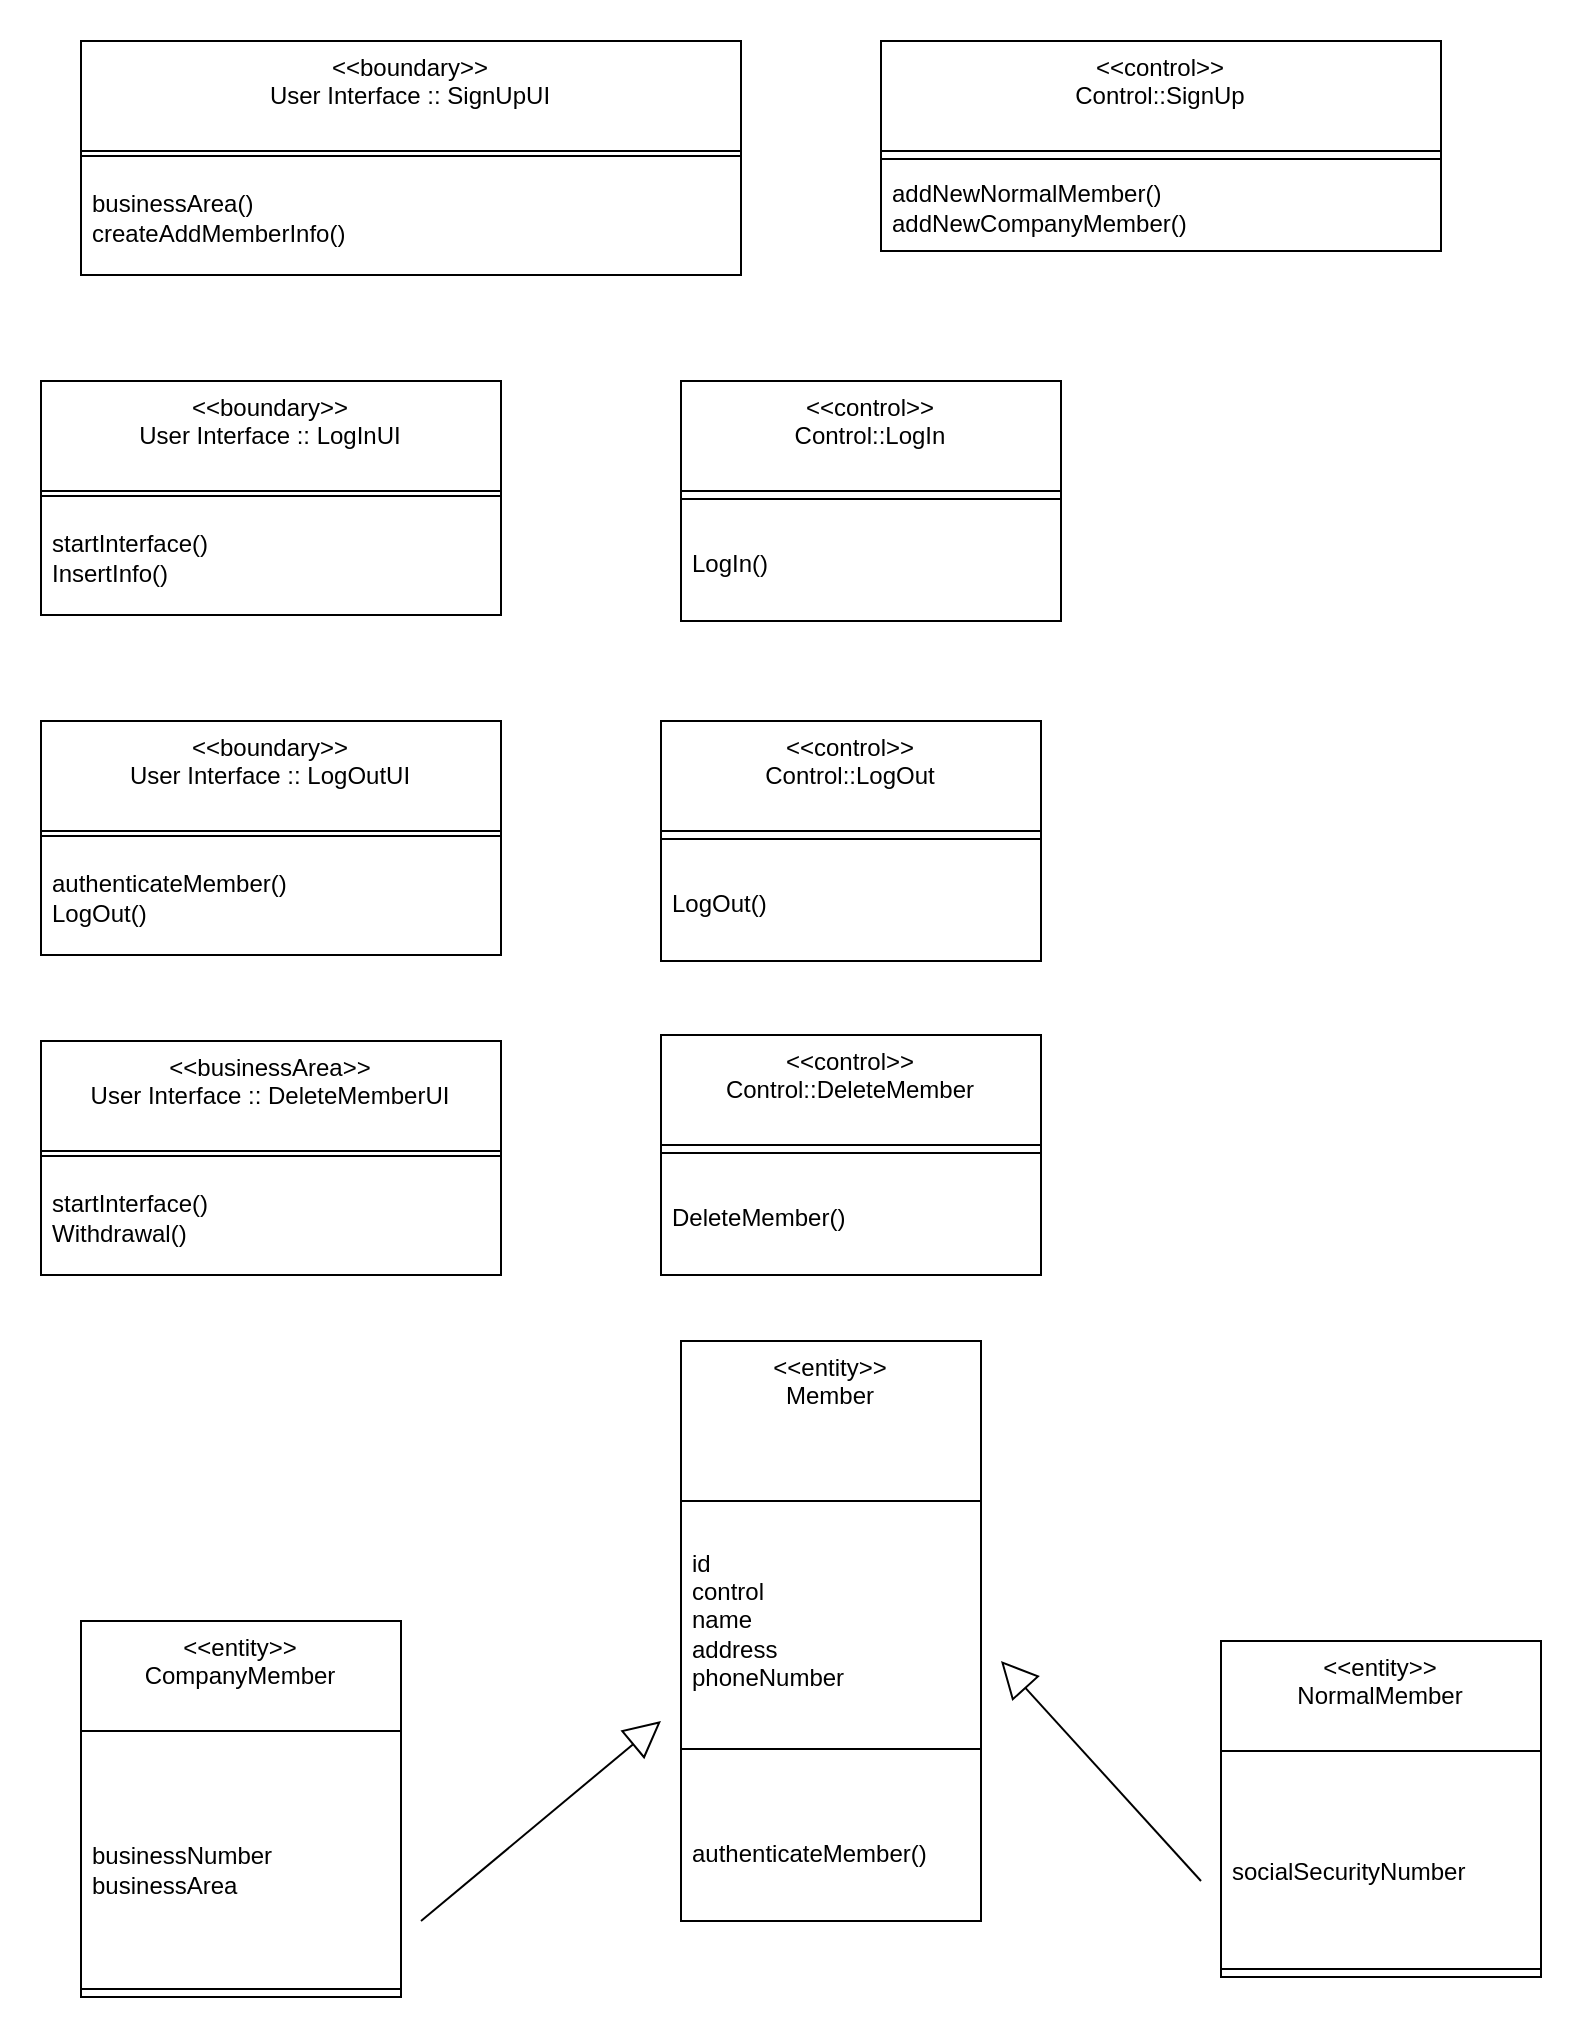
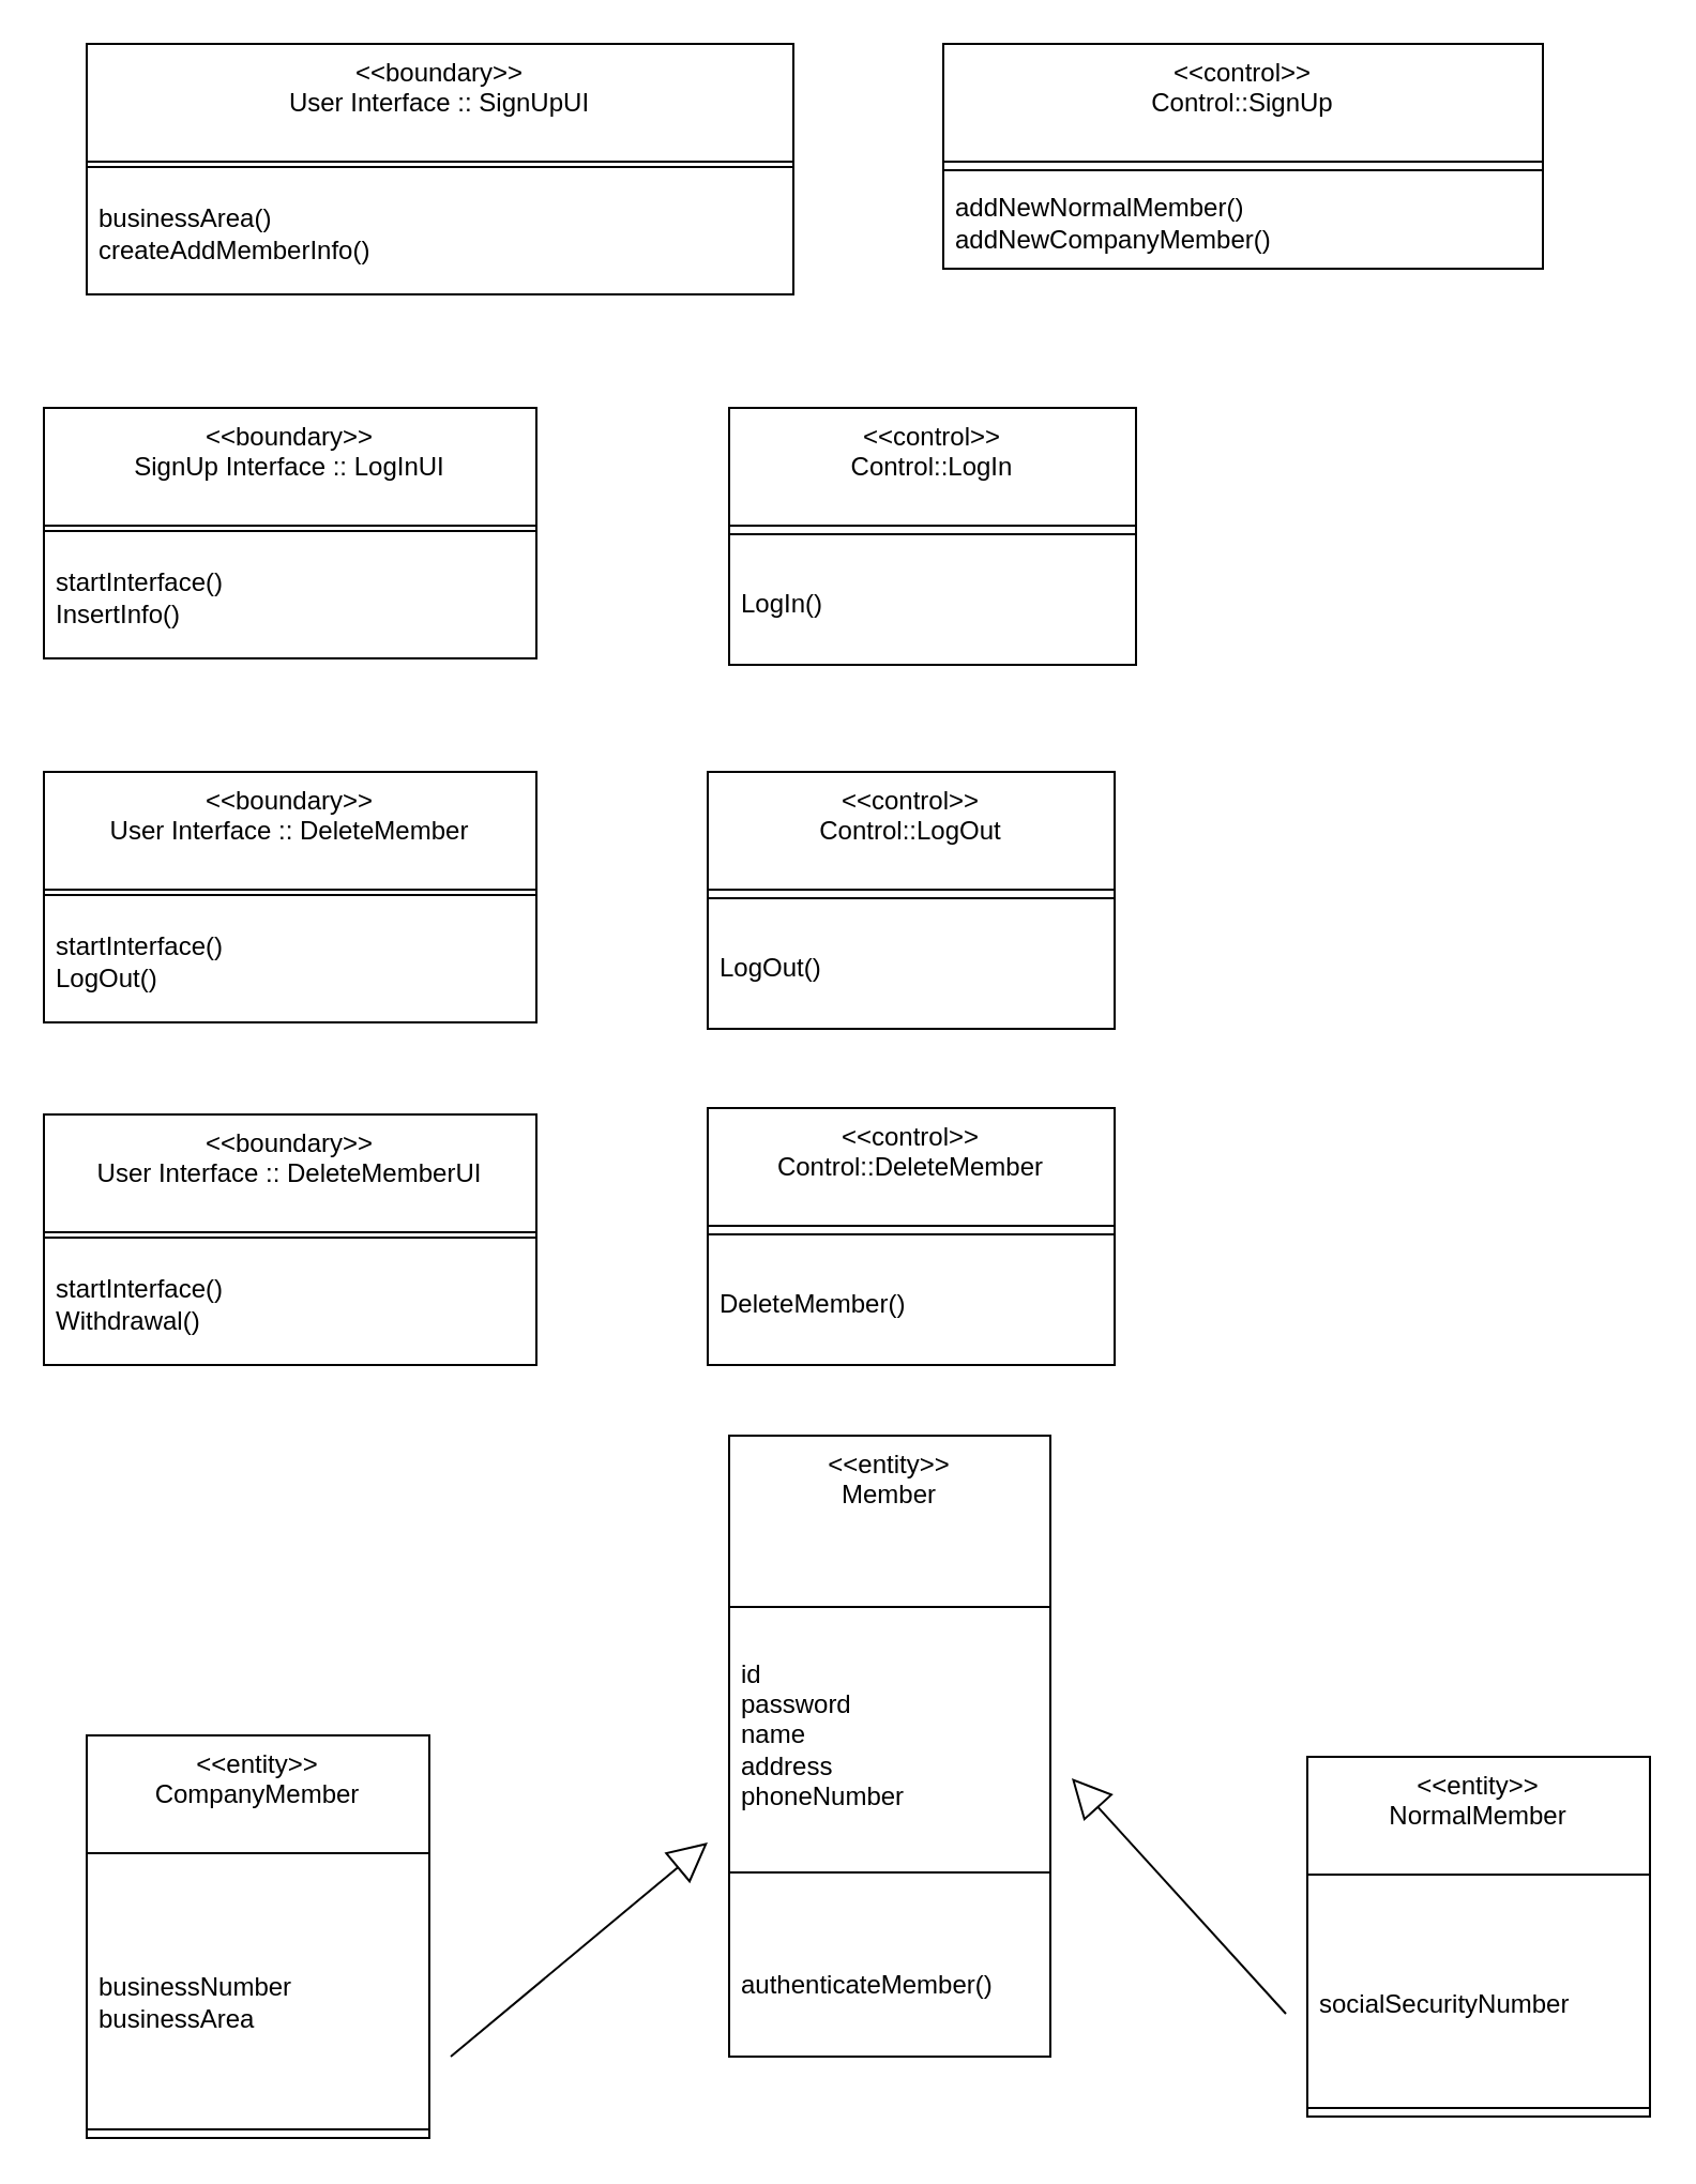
- <mxCell id="12" value="&amp;lt;&amp;lt;boundary&amp;gt;&amp;gt;&lt;br&gt;User Interface :: LogInUI" style="swimlane;fontStyle=0;align=center;verticalAlign=top;childLayout=stackLayout;horizontal=1;startSize=55;horizontalStack=0;resizeParent=1;resizeParentMax=0;resizeLast=0;collapsible=0;marginBottom=0;html=1;whiteSpace=wrap;" vertex="1" parent="1"><mxGeometry x="20" y="190" width="230" height="117" as="geometry" /></mxCell>
+ <mxCell id="12" value="&amp;lt;&amp;lt;boundary&amp;gt;&amp;gt;&lt;br&gt;SignUp Interface :: LogInUI" style="swimlane;fontStyle=0;align=center;verticalAlign=top;childLayout=stackLayout;horizontal=1;startSize=55;horizontalStack=0;resizeParent=1;resizeParentMax=0;resizeLast=0;collapsible=0;marginBottom=0;html=1;whiteSpace=wrap;" vertex="1" parent="1"><mxGeometry x="20" y="190" width="230" height="117" as="geometry" /></mxCell>
- <mxCell id="18" value="&amp;lt;&amp;lt;boundary&amp;gt;&amp;gt;&lt;br&gt;User Interface :: LogOutUI" style="swimlane;fontStyle=0;align=center;verticalAlign=top;childLayout=stackLayout;horizontal=1;startSize=55;horizontalStack=0;resizeParent=1;resizeParentMax=0;resizeLast=0;collapsible=0;marginBottom=0;html=1;whiteSpace=wrap;" vertex="1" parent="1"><mxGeometry x="20" y="360" width="230" height="117" as="geometry" /></mxCell>
+ <mxCell id="18" value="&amp;lt;&amp;lt;boundary&amp;gt;&amp;gt;&lt;br&gt;User Interface :: DeleteMember" style="swimlane;fontStyle=0;align=center;verticalAlign=top;childLayout=stackLayout;horizontal=1;startSize=55;horizontalStack=0;resizeParent=1;resizeParentMax=0;resizeLast=0;collapsible=0;marginBottom=0;html=1;whiteSpace=wrap;" vertex="1" parent="1"><mxGeometry x="20" y="360" width="230" height="117" as="geometry" /></mxCell>
- <mxCell id="20" value="authenticateMember()&lt;br&gt;LogOut()" style="text;html=1;strokeColor=none;fillColor=none;align=left;verticalAlign=middle;spacingLeft=4;spacingRight=4;overflow=hidden;rotatable=0;points=[[0,0.5],[1,0.5]];portConstraint=eastwest;whiteSpace=wrap;" vertex="1" parent="18"><mxGeometry y="60" width="230" height="57" as="geometry" /></mxCell>
+ <mxCell id="20" value="startInterface()&lt;br&gt;LogOut()" style="text;html=1;strokeColor=none;fillColor=none;align=left;verticalAlign=middle;spacingLeft=4;spacingRight=4;overflow=hidden;rotatable=0;points=[[0,0.5],[1,0.5]];portConstraint=eastwest;whiteSpace=wrap;" vertex="1" parent="18"><mxGeometry y="60" width="230" height="57" as="geometry" /></mxCell>
- <mxCell id="24" value="&amp;lt;&amp;lt;businessArea&amp;gt;&amp;gt;&lt;br&gt;User Interface :: DeleteMemberUI" style="swimlane;fontStyle=0;align=center;verticalAlign=top;childLayout=stackLayout;horizontal=1;startSize=55;horizontalStack=0;resizeParent=1;resizeParentMax=0;resizeLast=0;collapsible=0;marginBottom=0;html=1;whiteSpace=wrap;" vertex="1" parent="1"><mxGeometry x="20" y="520" width="230" height="117" as="geometry" /></mxCell>
+ <mxCell id="24" value="&amp;lt;&amp;lt;boundary&amp;gt;&amp;gt;&lt;br&gt;User Interface :: DeleteMemberUI" style="swimlane;fontStyle=0;align=center;verticalAlign=top;childLayout=stackLayout;horizontal=1;startSize=55;horizontalStack=0;resizeParent=1;resizeParentMax=0;resizeLast=0;collapsible=0;marginBottom=0;html=1;whiteSpace=wrap;" vertex="1" parent="1"><mxGeometry x="20" y="520" width="230" height="117" as="geometry" /></mxCell>
- <mxCell id="9" value="id&lt;br&gt;control&lt;br&gt;name&lt;br&gt;address&lt;br&gt;phoneNumber" style="text;html=1;strokeColor=none;fillColor=none;align=left;verticalAlign=middle;spacingLeft=4;spacingRight=4;overflow=hidden;rotatable=0;points=[[0,0.5],[1,0.5]];portConstraint=eastwest;whiteSpace=wrap;" vertex="1" parent="8"><mxGeometry y="80" width="150" height="120" as="geometry" /></mxCell>
+ <mxCell id="9" value="id&lt;br&gt;password&lt;br&gt;name&lt;br&gt;address&lt;br&gt;phoneNumber" style="text;html=1;strokeColor=none;fillColor=none;align=left;verticalAlign=middle;spacingLeft=4;spacingRight=4;overflow=hidden;rotatable=0;points=[[0,0.5],[1,0.5]];portConstraint=eastwest;whiteSpace=wrap;" vertex="1" parent="8"><mxGeometry y="80" width="150" height="120" as="geometry" /></mxCell>
